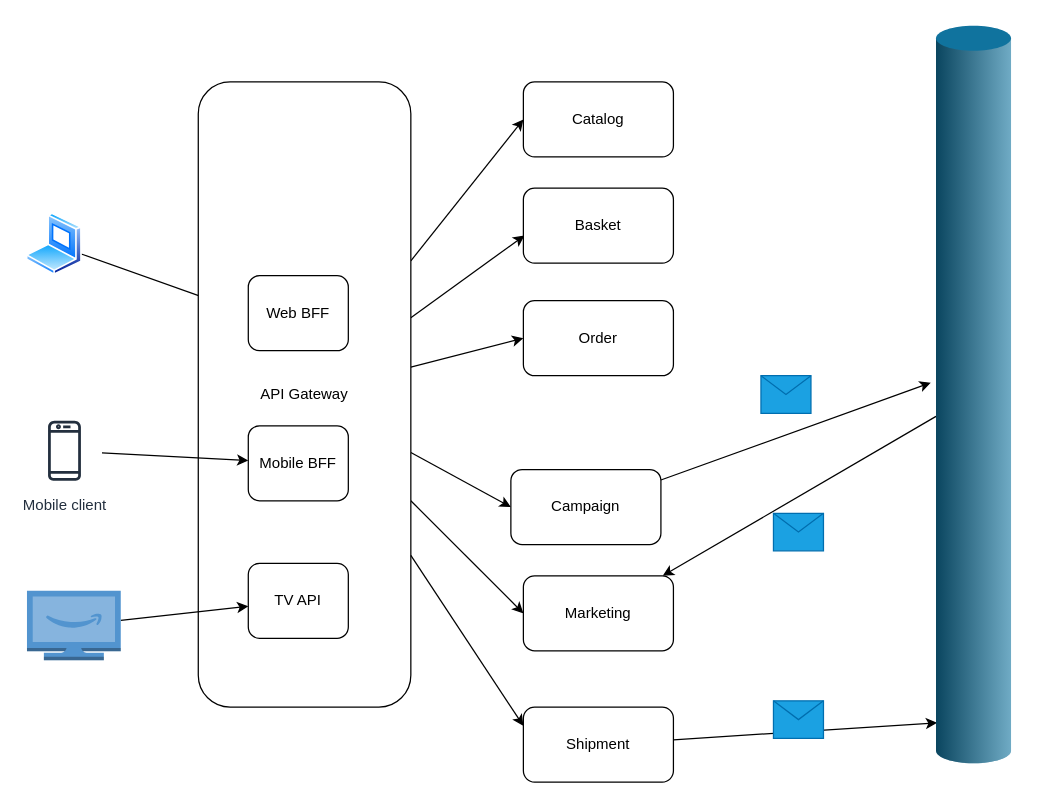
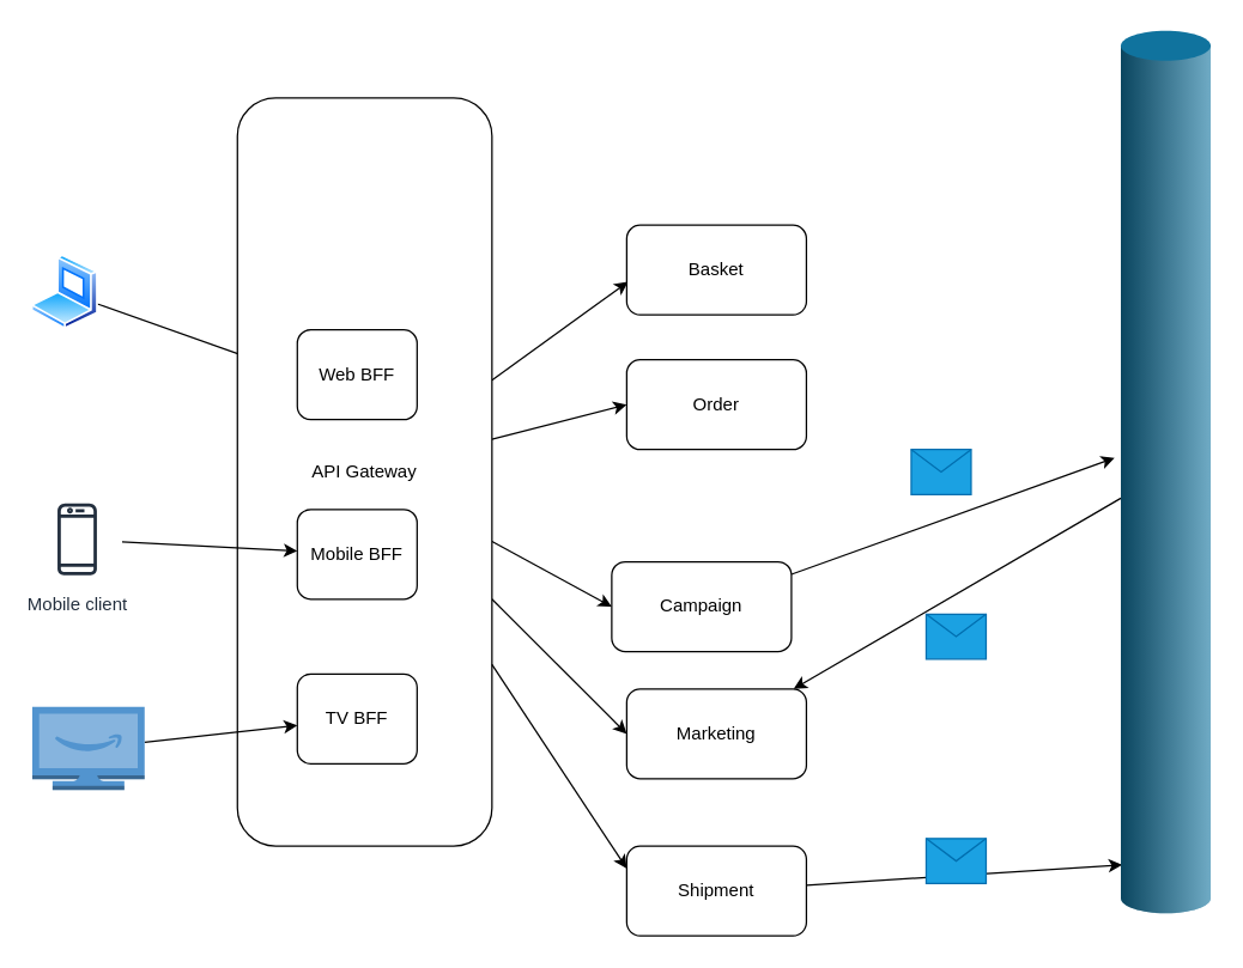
- <mxCell id="11" value="Catalog" style="rounded=1;whiteSpace=wrap;html=1;" vertex="1" parent="1"><mxGeometry x="418" y="65" width="120" height="60" as="geometry" /></mxCell>
- <mxCell id="4" style="edgeStyle=none;html=1;entryX=0;entryY=0.5;entryDx=0;entryDy=0;" edge="1" parent="1" source="9" target="11"><mxGeometry relative="1" as="geometry" /></mxCell>
- <mxCell id="26" value="TV API" style="rounded=1;whiteSpace=wrap;html=1;" vertex="1" parent="1"><mxGeometry x="198" y="450" width="80" height="60" as="geometry" /></mxCell>
+ <mxCell id="26" value="TV BFF" style="rounded=1;whiteSpace=wrap;html=1;" vertex="1" parent="1"><mxGeometry x="198" y="450" width="80" height="60" as="geometry" /></mxCell>
